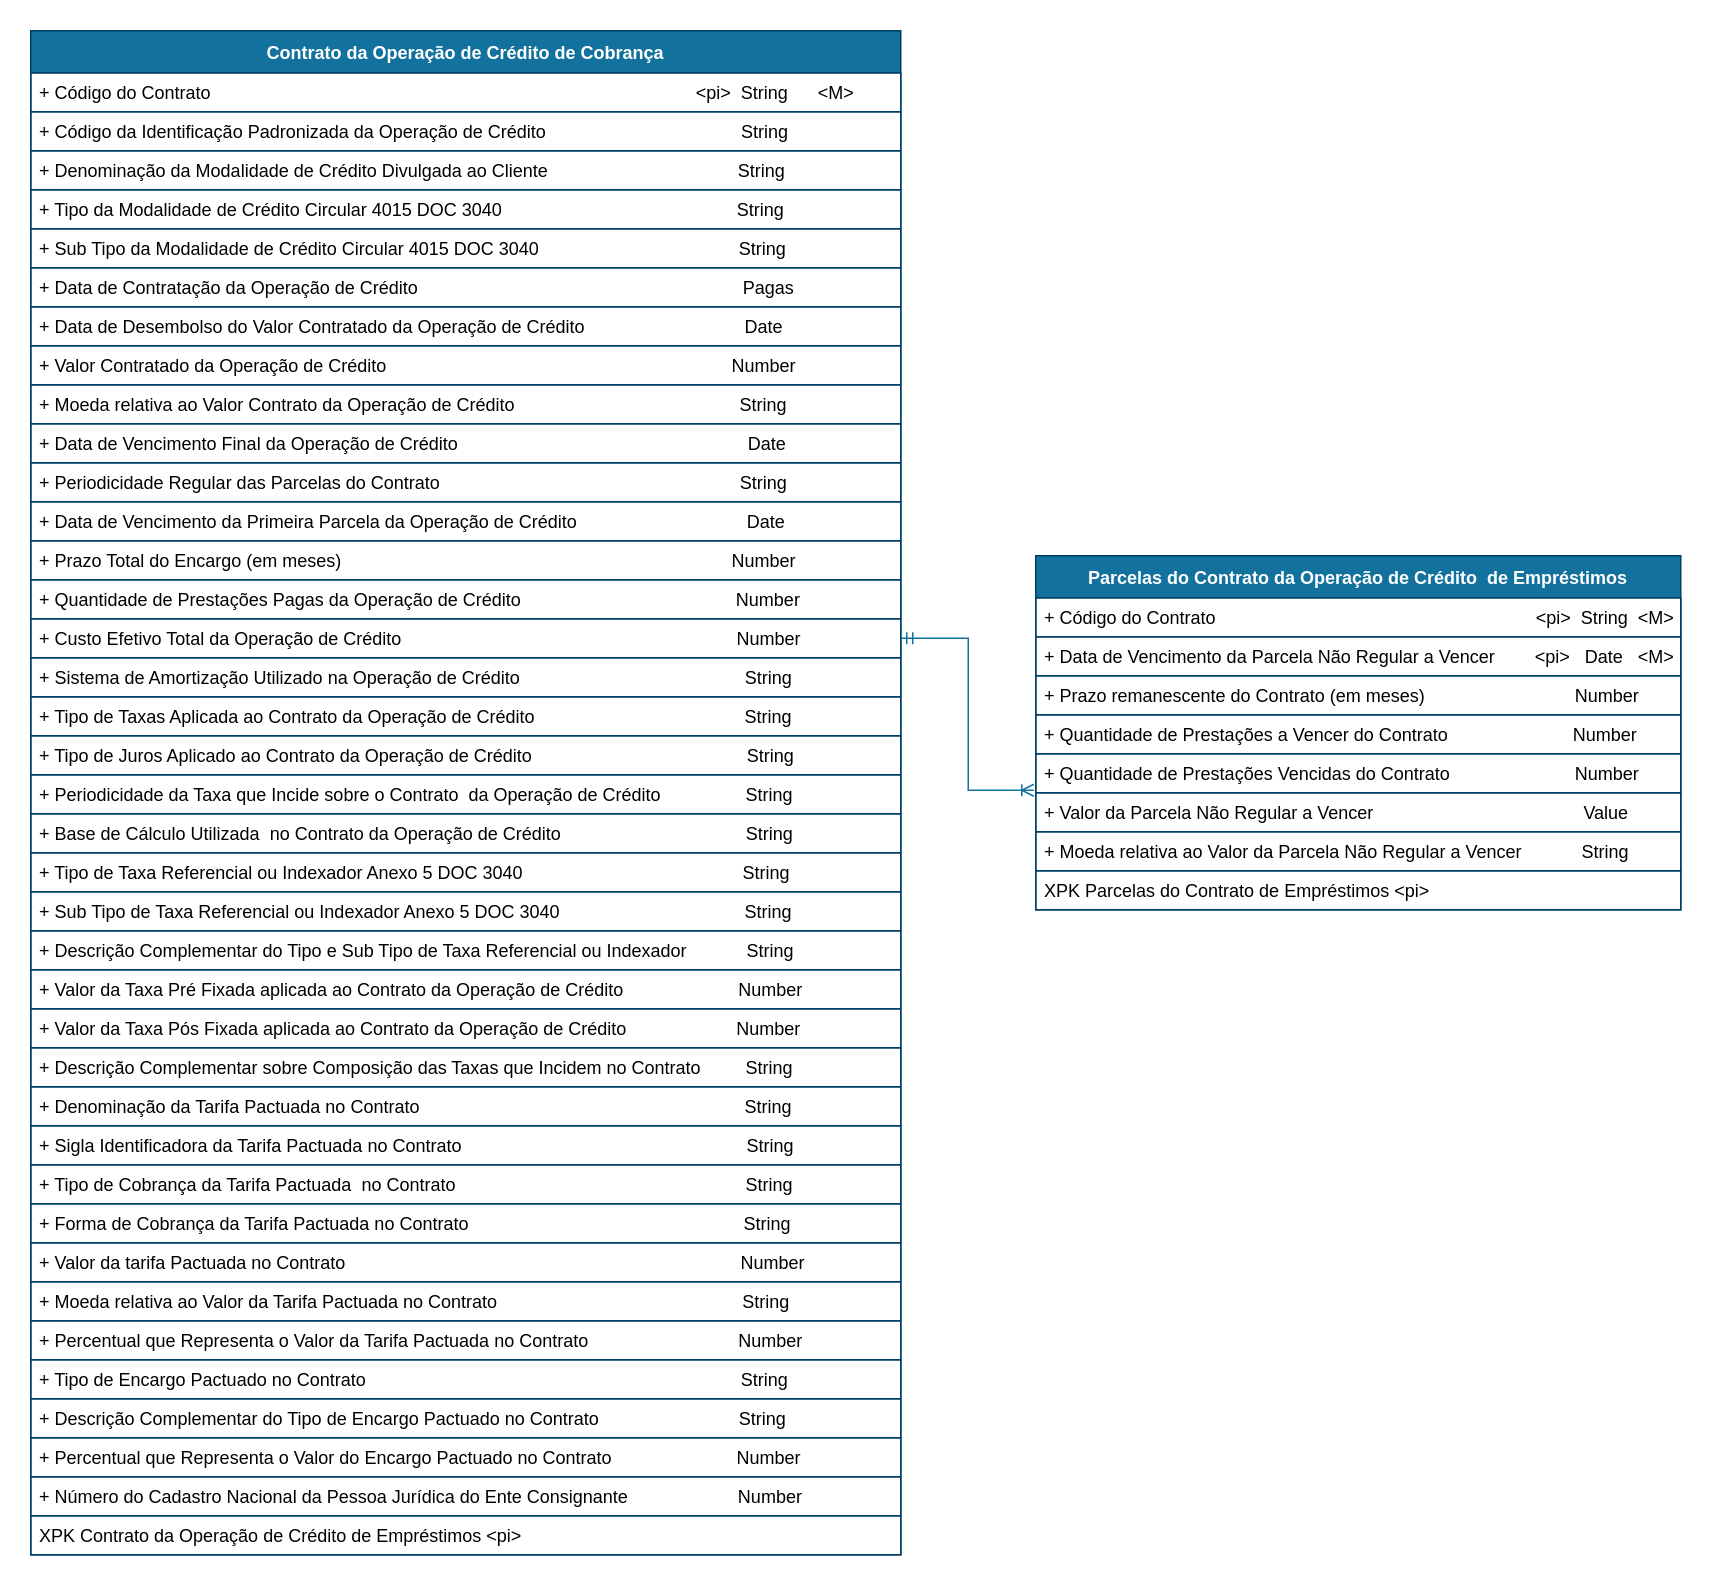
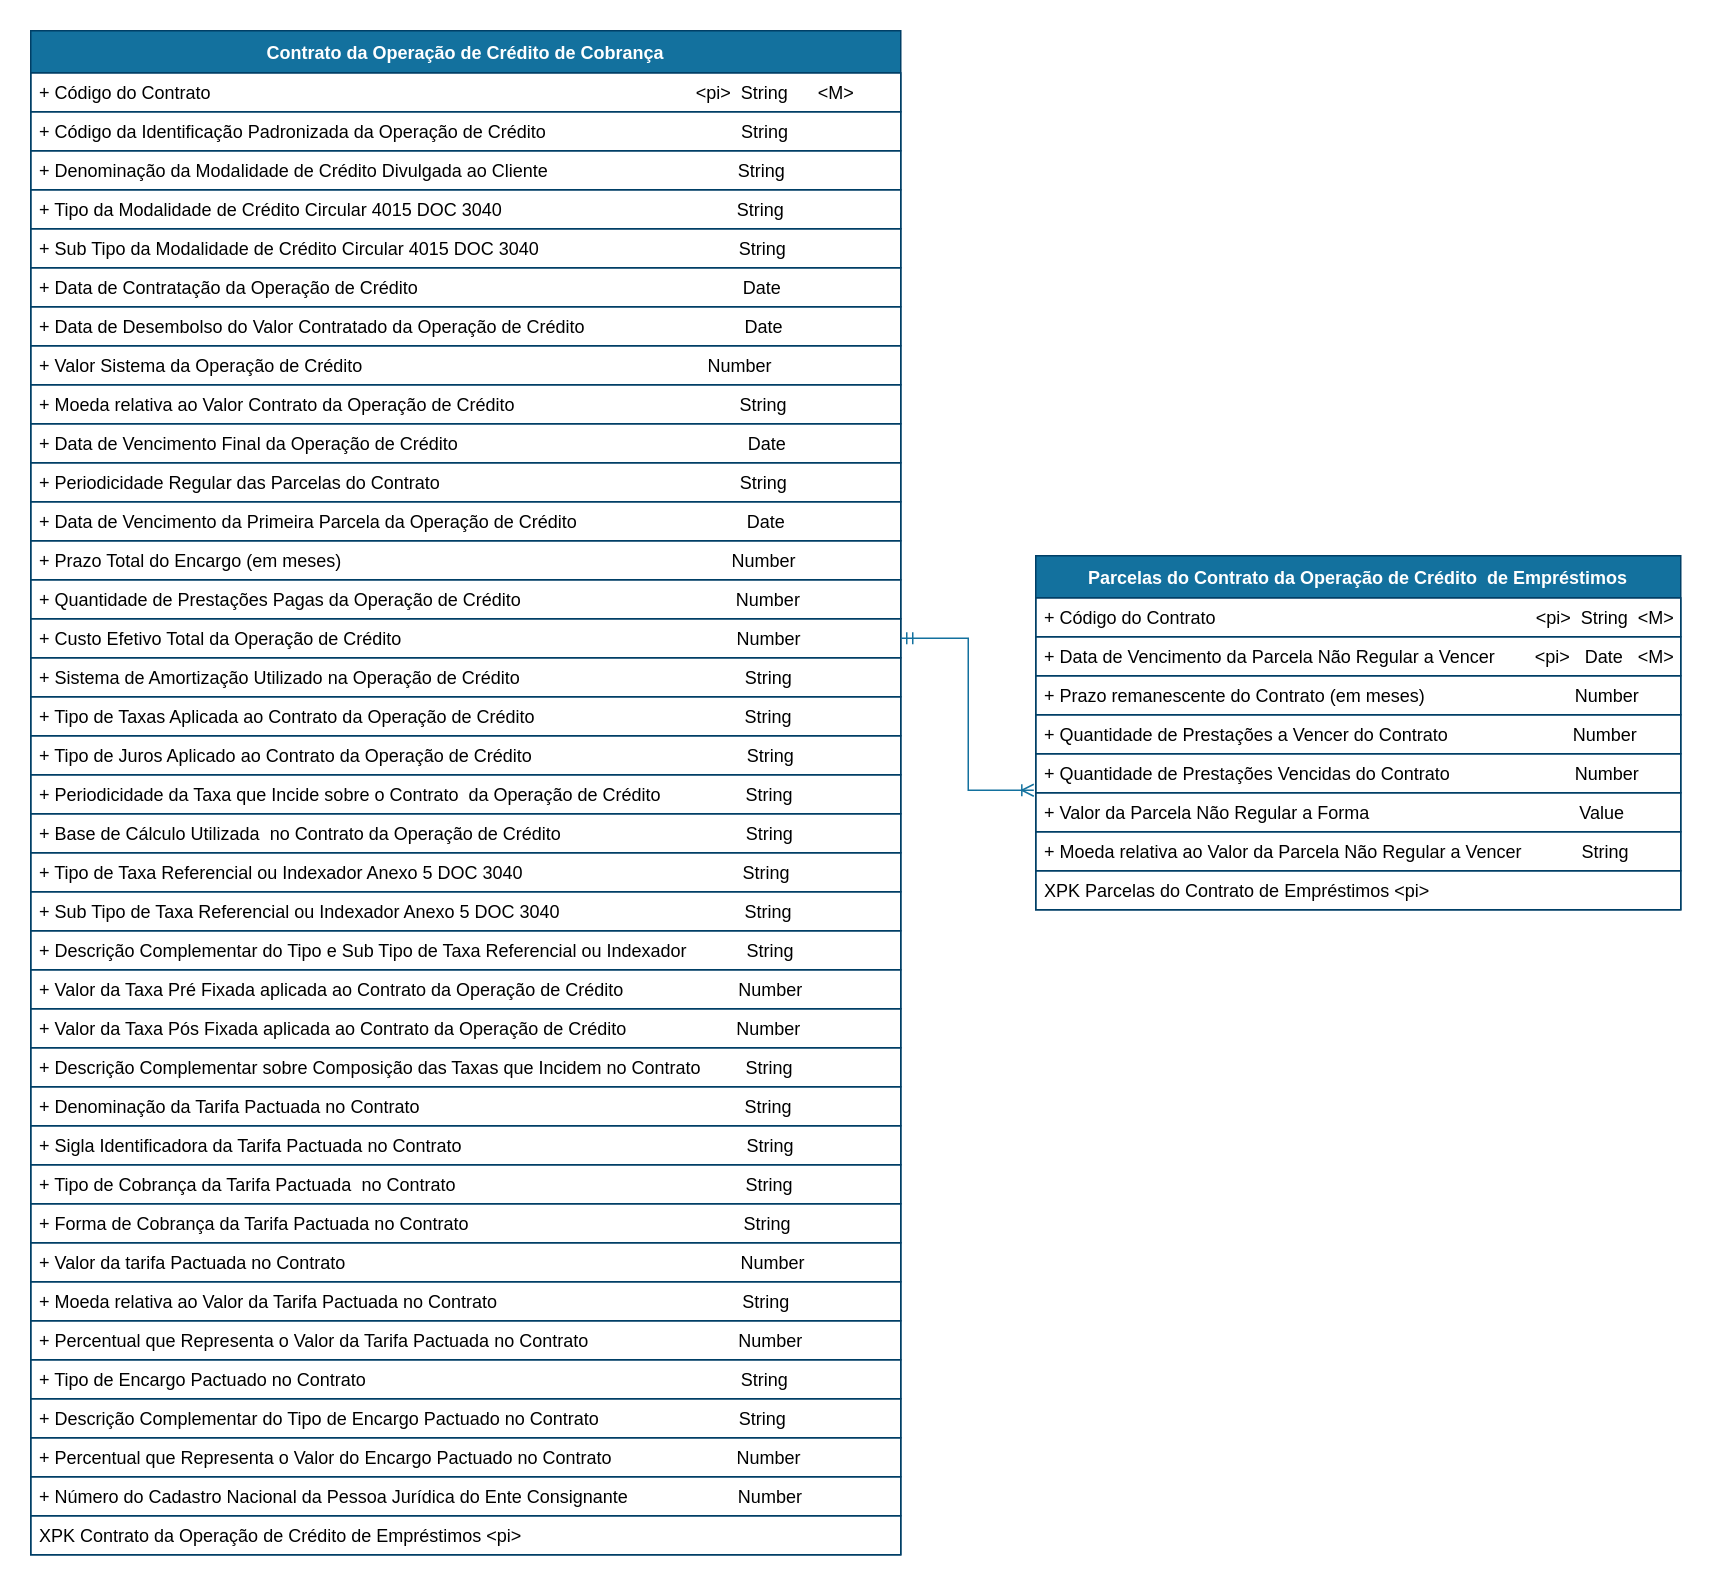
- <mxCell id="17" value="+ Data de Contratação da Operação de Crédito                                                                 Pagas" style="text;fillColor=none;align=left;verticalAlign=top;spacingLeft=4;spacingRight=4;overflow=hidden;rotatable=0;points=[[0,0.5],[1,0.5]];portConstraint=eastwest;strokeColor=#003F66;" parent="11" vertex="1"><mxGeometry y="158" width="580" height="26" as="geometry" /></mxCell>
+ <mxCell id="17" value="+ Data de Contratação da Operação de Crédito                                                                 Date" style="text;fillColor=none;align=left;verticalAlign=top;spacingLeft=4;spacingRight=4;overflow=hidden;rotatable=0;points=[[0,0.5],[1,0.5]];portConstraint=eastwest;strokeColor=#003F66;" parent="11" vertex="1"><mxGeometry y="158" width="580" height="26" as="geometry" /></mxCell>
- <mxCell id="19" value="+ Valor Contratado da Operação de Crédito                                                                     Number" style="text;fillColor=none;align=left;verticalAlign=top;spacingLeft=4;spacingRight=4;overflow=hidden;rotatable=0;points=[[0,0.5],[1,0.5]];portConstraint=eastwest;strokeColor=#003F66;" parent="11" vertex="1"><mxGeometry y="210" width="580" height="26" as="geometry" /></mxCell>
+ <mxCell id="19" value="+ Valor Sistema da Operação de Crédito                                                                     Number" style="text;fillColor=none;align=left;verticalAlign=top;spacingLeft=4;spacingRight=4;overflow=hidden;rotatable=0;points=[[0,0.5],[1,0.5]];portConstraint=eastwest;strokeColor=#003F66;" parent="11" vertex="1"><mxGeometry y="210" width="580" height="26" as="geometry" /></mxCell>
- <mxCell id="8" value="+ Valor da Parcela Não Regular a Vencer                                          Value" style="text;fillColor=none;align=left;verticalAlign=top;spacingLeft=4;spacingRight=4;overflow=hidden;rotatable=0;points=[[0,0.5],[1,0.5]];portConstraint=eastwest;strokeColor=#003F66;" parent="2" vertex="1"><mxGeometry y="158" width="430" height="26" as="geometry" /></mxCell>
+ <mxCell id="8" value="+ Valor da Parcela Não Regular a Forma                                          Value" style="text;fillColor=none;align=left;verticalAlign=top;spacingLeft=4;spacingRight=4;overflow=hidden;rotatable=0;points=[[0,0.5],[1,0.5]];portConstraint=eastwest;strokeColor=#003F66;" parent="2" vertex="1"><mxGeometry y="158" width="430" height="26" as="geometry" /></mxCell>
